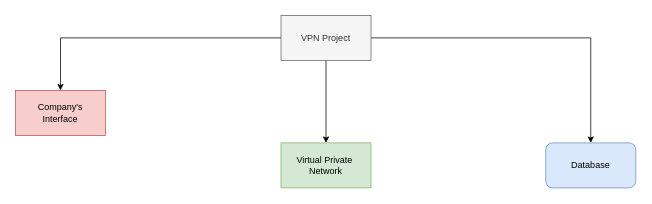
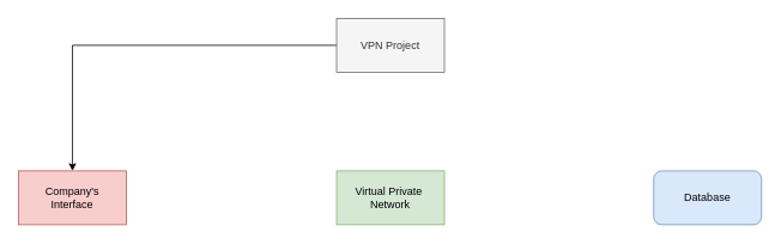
- <mxCell id="3" style="edgeStyle=orthogonalEdgeStyle;rounded=0;orthogonalLoop=1;jettySize=auto;html=1;" edge="1" parent="1" source="5" target="8"><mxGeometry relative="1" as="geometry" /></mxCell>
- <mxCell id="6" value="Company's&lt;br&gt;Interface" style="rounded=0;whiteSpace=wrap;html=1;fillColor=#f8cecc;strokeColor=#b85450;" vertex="1" parent="1"><mxGeometry x="20" y="120" width="120" height="60" as="geometry" /></mxCell>
+ <mxCell id="6" value="Company's&lt;br&gt;Interface" style="rounded=0;whiteSpace=wrap;html=1;fillColor=#f8cecc;strokeColor=#b85450;" vertex="1" parent="1"><mxGeometry y="190" width="120" height="60" as="geometry" x="20" /></mxCell>
- <mxCell id="2" value="" style="edgeStyle=orthogonalEdgeStyle;rounded=0;orthogonalLoop=1;jettySize=auto;html=1;" edge="1" parent="1" source="5" target="7"><mxGeometry relative="1" as="geometry" /></mxCell>
